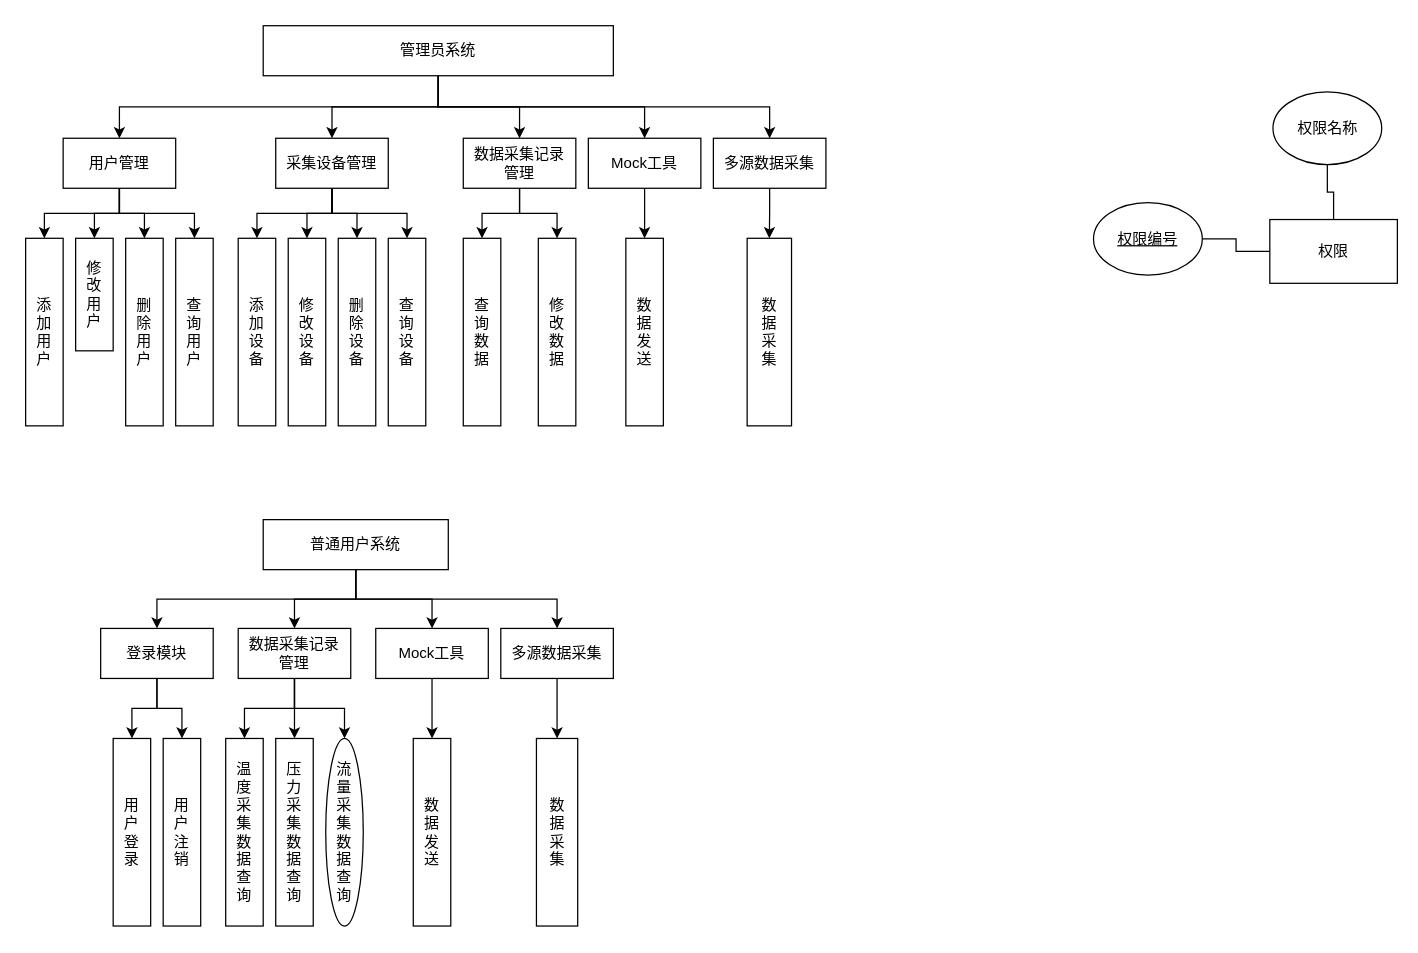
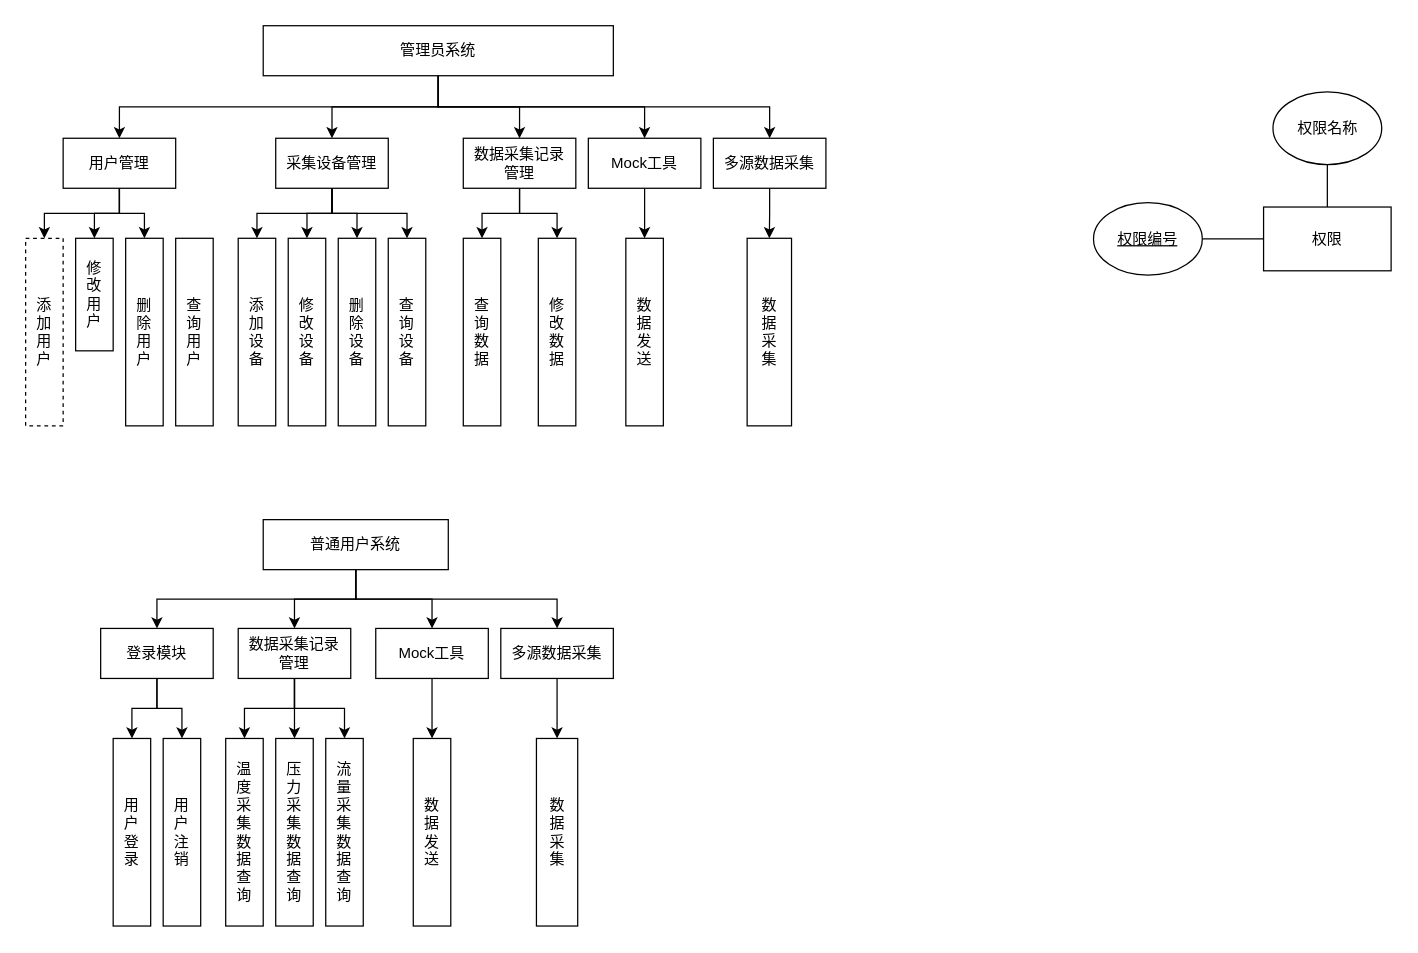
- <mxCell id="11" style="edgeStyle=orthogonalEdgeStyle;rounded=0;orthogonalLoop=1;jettySize=auto;html=1;exitX=0.5;exitY=1;exitDx=0;exitDy=0;entryX=0.5;entryY=0;entryDx=0;entryDy=0;" parent="1" source="12" target="23" edge="1"><mxGeometry relative="1" as="geometry" /></mxCell>
- <mxCell id="62" value="权限" style="rounded=0;whiteSpace=wrap;html=1;" vertex="1" parent="1"><mxGeometry x="1015" y="175" width="102" height="51" as="geometry" /></mxCell>
+ <mxCell id="62" value="权限" style="rounded=0;whiteSpace=wrap;html=1;" vertex="1" parent="1"><mxGeometry x="1010" y="165" width="102" height="51" as="geometry" /></mxCell>
- <mxCell id="20" value="添&lt;div&gt;加&lt;/div&gt;&lt;div&gt;用&lt;/div&gt;&lt;div&gt;户&lt;/div&gt;" style="rounded=0;whiteSpace=wrap;html=1;" parent="1" vertex="1"><mxGeometry x="20" y="190" width="30" height="150" as="geometry" /></mxCell>
+ <mxCell id="20" value="添&lt;div&gt;加&lt;/div&gt;&lt;div&gt;用&lt;/div&gt;&lt;div&gt;户&lt;/div&gt;" style="rounded=0;whiteSpace=wrap;html=1;dashed=1;" parent="1" vertex="1"><mxGeometry x="20" y="190" width="30" height="150" as="geometry" /></mxCell>
- <mxCell id="54" value="流&lt;div&gt;量&lt;br&gt;&lt;div&gt;&lt;div&gt;采&lt;/div&gt;&lt;div&gt;集&lt;/div&gt;&lt;div&gt;数&lt;/div&gt;&lt;div&gt;据&lt;/div&gt;&lt;div&gt;查&lt;/div&gt;&lt;div&gt;询&lt;/div&gt;&lt;/div&gt;&lt;/div&gt;" style="ellipse;whiteSpace=wrap;html=1;" parent="1" vertex="1"><mxGeometry x="260" y="590" width="30" height="150" as="geometry" /></mxCell>
+ <mxCell id="54" value="流&lt;div&gt;量&lt;br&gt;&lt;div&gt;&lt;div&gt;采&lt;/div&gt;&lt;div&gt;集&lt;/div&gt;&lt;div&gt;数&lt;/div&gt;&lt;div&gt;据&lt;/div&gt;&lt;div&gt;查&lt;/div&gt;&lt;div&gt;询&lt;/div&gt;&lt;/div&gt;&lt;/div&gt;" style="rounded=0;whiteSpace=wrap;html=1;" parent="1" vertex="1"><mxGeometry x="260" y="590" width="30" height="150" as="geometry" /></mxCell>
